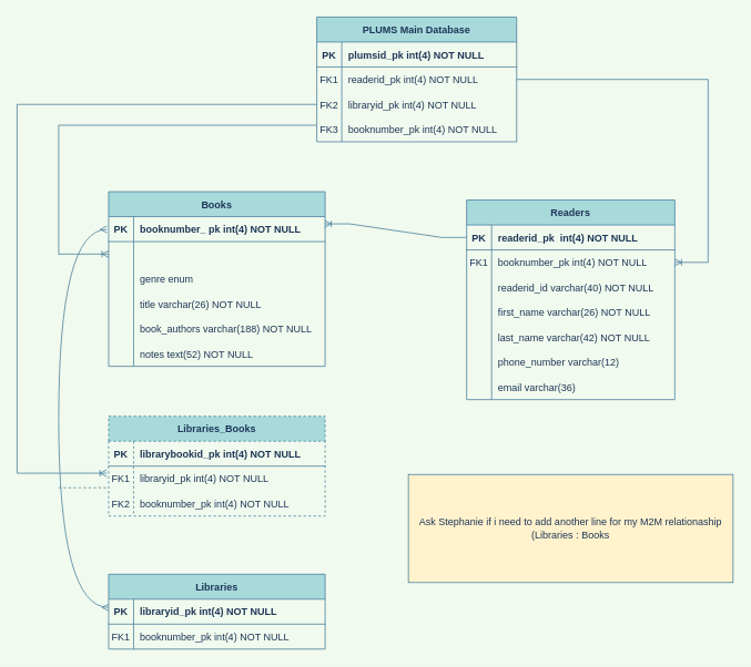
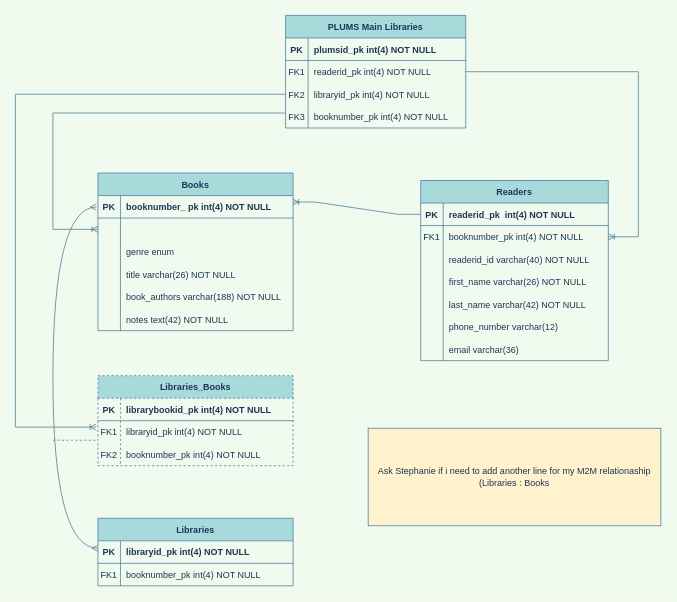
- <mxCell id="59" value="PLUMS Main Database" style="shape=table;startSize=30;container=1;collapsible=1;childLayout=tableLayout;fixedRows=1;rowLines=0;fontStyle=1;align=center;resizeLast=1;fillColor=#A8DADC;strokeColor=#457B9D;fontColor=#1D3557;" parent="1" vertex="1"><mxGeometry x="380" y="20" width="240" height="150" as="geometry" /></mxCell>
+ <mxCell id="59" value="PLUMS Main Libraries" style="shape=table;startSize=30;container=1;collapsible=1;childLayout=tableLayout;fixedRows=1;rowLines=0;fontStyle=1;align=center;resizeLast=1;fillColor=#A8DADC;strokeColor=#457B9D;fontColor=#1D3557;" parent="1" vertex="1"><mxGeometry x="380" y="20" width="240" height="150" as="geometry" /></mxCell>
- <mxCell id="48" value="notes text(52) NOT NULL" style="shape=partialRectangle;connectable=0;fillColor=none;top=0;left=0;bottom=0;right=0;align=left;spacingLeft=6;overflow=hidden;strokeColor=#457B9D;fontColor=#1D3557;" parent="46" vertex="1"><mxGeometry x="30" width="230" height="30" as="geometry"><mxRectangle width="230" height="30" as="alternateBounds" /></mxGeometry></mxCell>
+ <mxCell id="48" value="notes text(42) NOT NULL" style="shape=partialRectangle;connectable=0;fillColor=none;top=0;left=0;bottom=0;right=0;align=left;spacingLeft=6;overflow=hidden;strokeColor=#457B9D;fontColor=#1D3557;" parent="46" vertex="1"><mxGeometry x="30" width="230" height="30" as="geometry"><mxRectangle width="230" height="30" as="alternateBounds" /></mxGeometry></mxCell>
